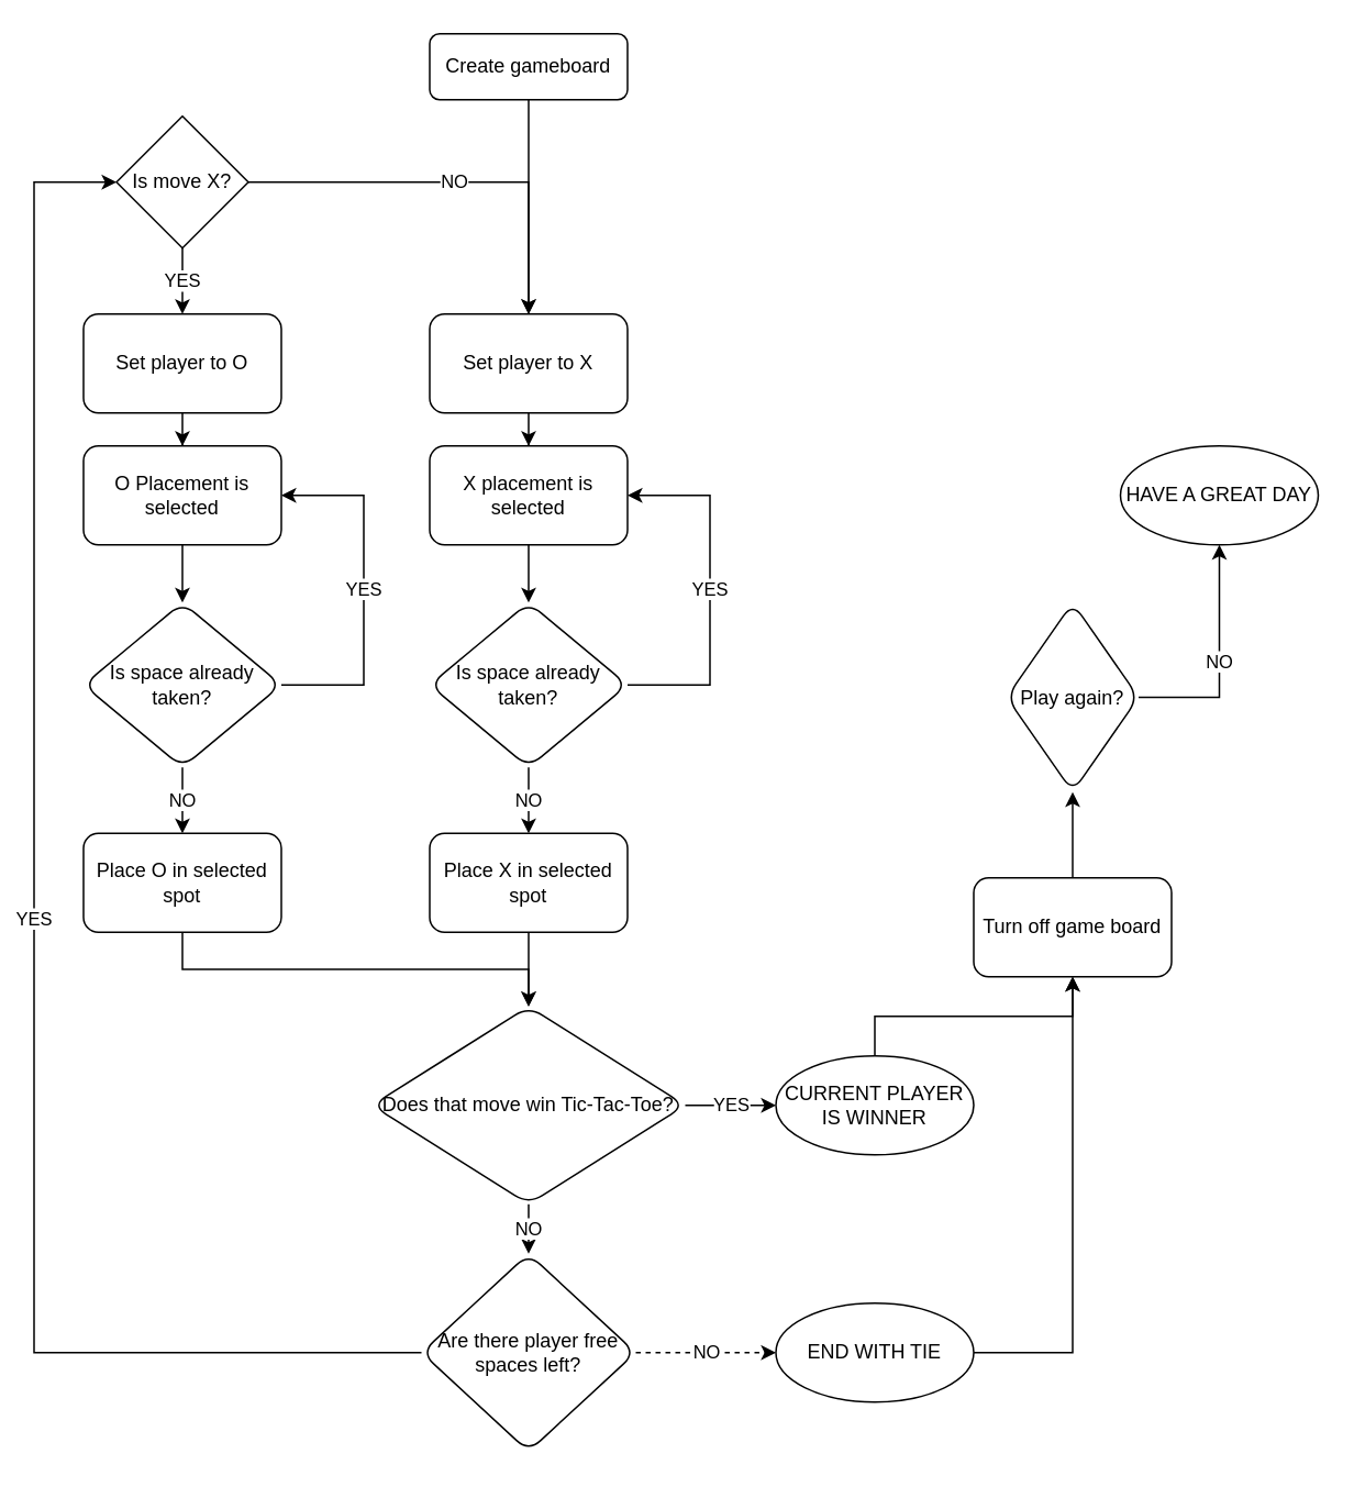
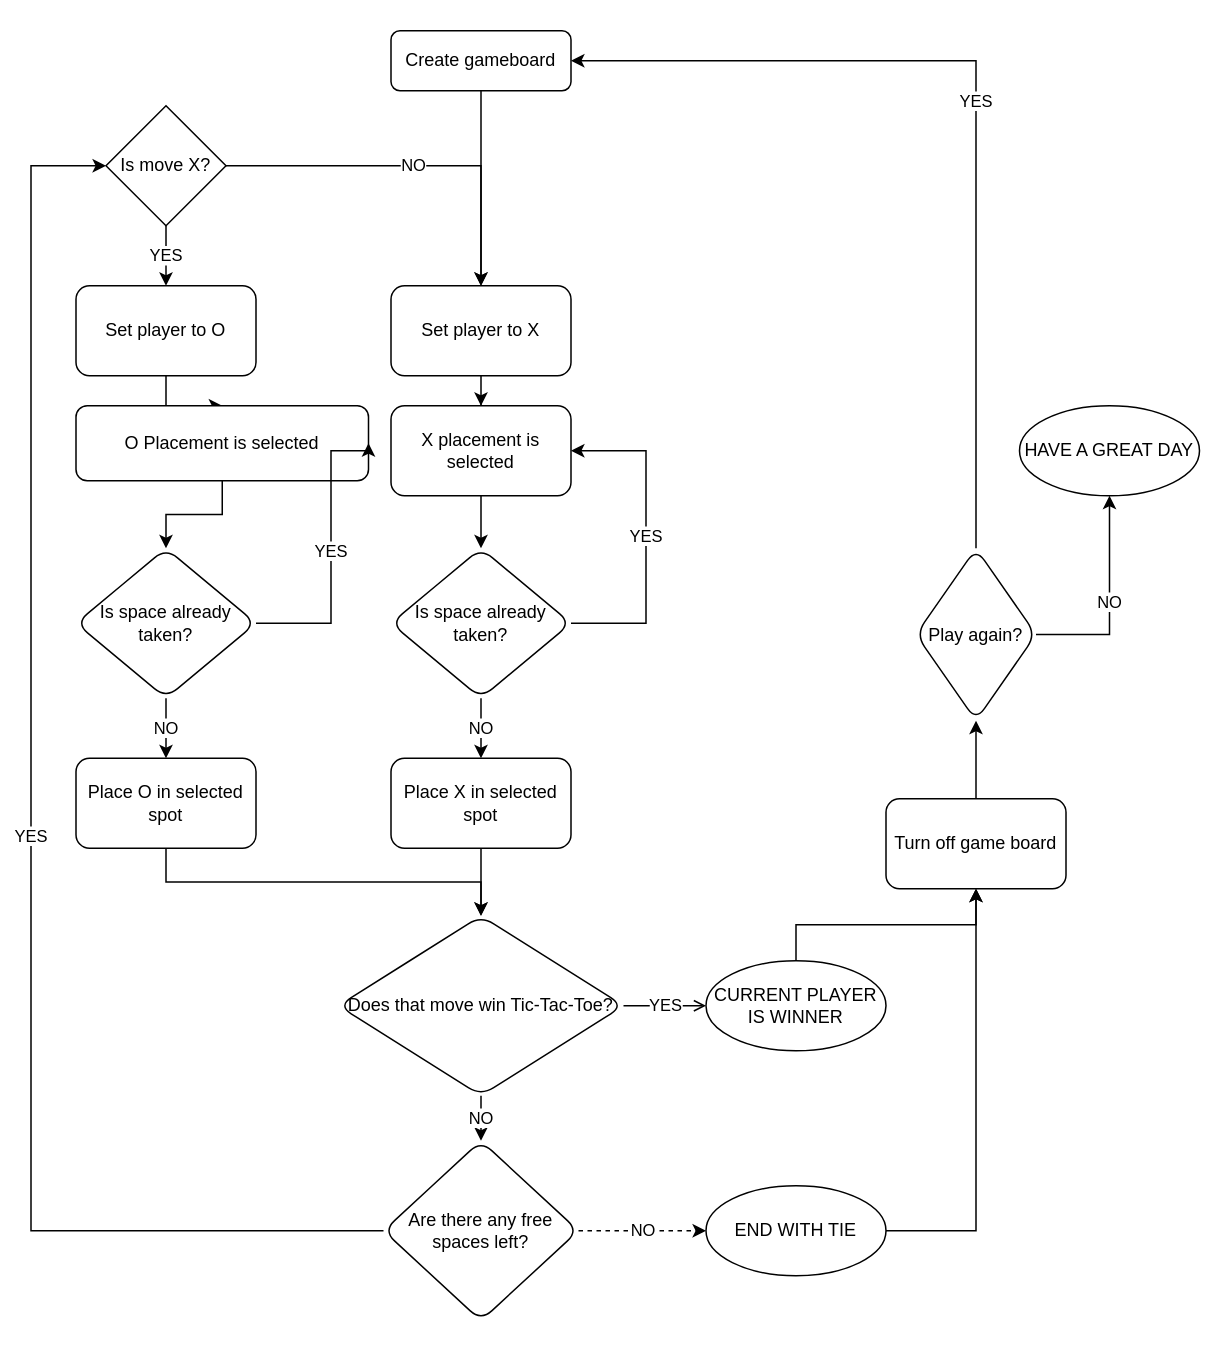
+ <mxCell id="35" value="YES" style="edgeStyle=orthogonalEdgeStyle;rounded=0;orthogonalLoop=1;jettySize=auto;html=1;exitX=0.5;exitY=0;exitDx=0;exitDy=0;entryX=1;entryY=0.5;entryDx=0;entryDy=0;" parent="1" source="37" target="3" edge="1"><mxGeometry relative="1" as="geometry" /></mxCell>
- <mxCell id="24" value="O Placement is selected" style="whiteSpace=wrap;html=1;rounded=1;glass=0;strokeWidth=1;shadow=0;" parent="1" vertex="1"><mxGeometry x="50" y="270" width="120" height="60" as="geometry" /></mxCell>
+ <mxCell id="24" value="O Placement is selected" style="whiteSpace=wrap;html=1;rounded=1;glass=0;strokeWidth=1;shadow=0;" parent="1" vertex="1"><mxGeometry x="50" y="270" width="195" height="50" as="geometry" /></mxCell>
- <mxCell id="17" value="YES" style="edgeStyle=orthogonalEdgeStyle;rounded=0;orthogonalLoop=1;jettySize=auto;html=1;" parent="1" source="18" target="34" edge="1"><mxGeometry relative="1" as="geometry" /></mxCell>
+ <mxCell id="17" value="YES" style="edgeStyle=orthogonalEdgeStyle;rounded=0;orthogonalLoop=1;jettySize=auto;html=1;endArrow=open;" parent="1" source="18" target="34" edge="1"><mxGeometry relative="1" as="geometry" /></mxCell>
- <mxCell id="20" value="Are there player free spaces left?" style="rhombus;whiteSpace=wrap;html=1;rounded=1;glass=0;strokeWidth=1;shadow=0;" parent="1" vertex="1"><mxGeometry x="255" y="760" width="130" height="120" as="geometry" /></mxCell>
+ <mxCell id="20" value="Are there any free spaces left?" style="rhombus;whiteSpace=wrap;html=1;rounded=1;glass=0;strokeWidth=1;shadow=0;" parent="1" vertex="1"><mxGeometry x="255" y="760" width="130" height="120" as="geometry" /></mxCell>
